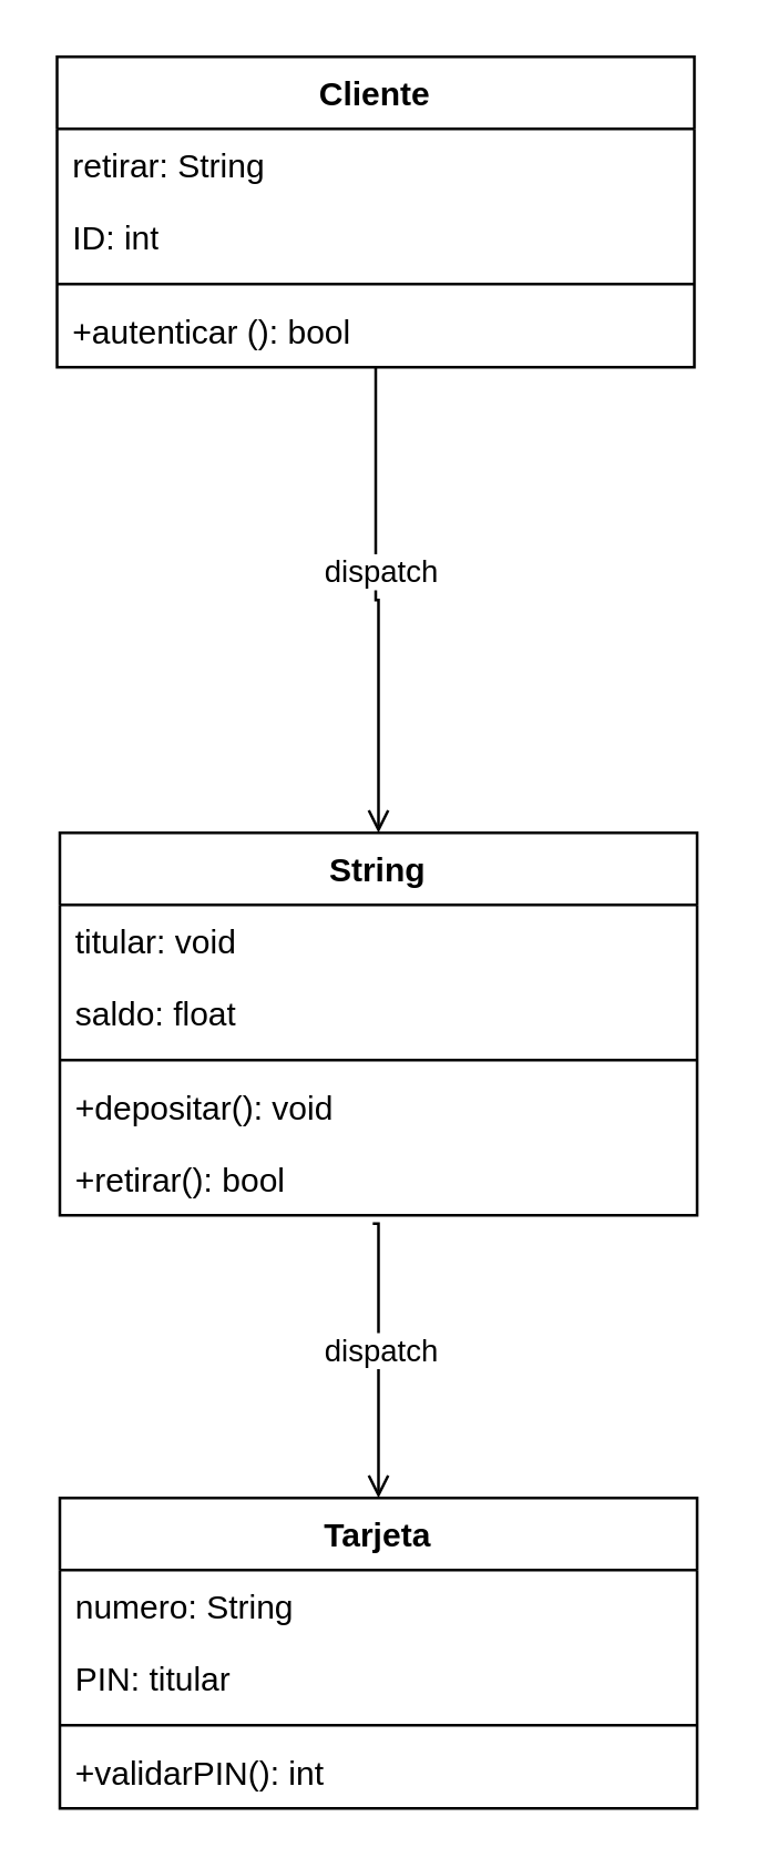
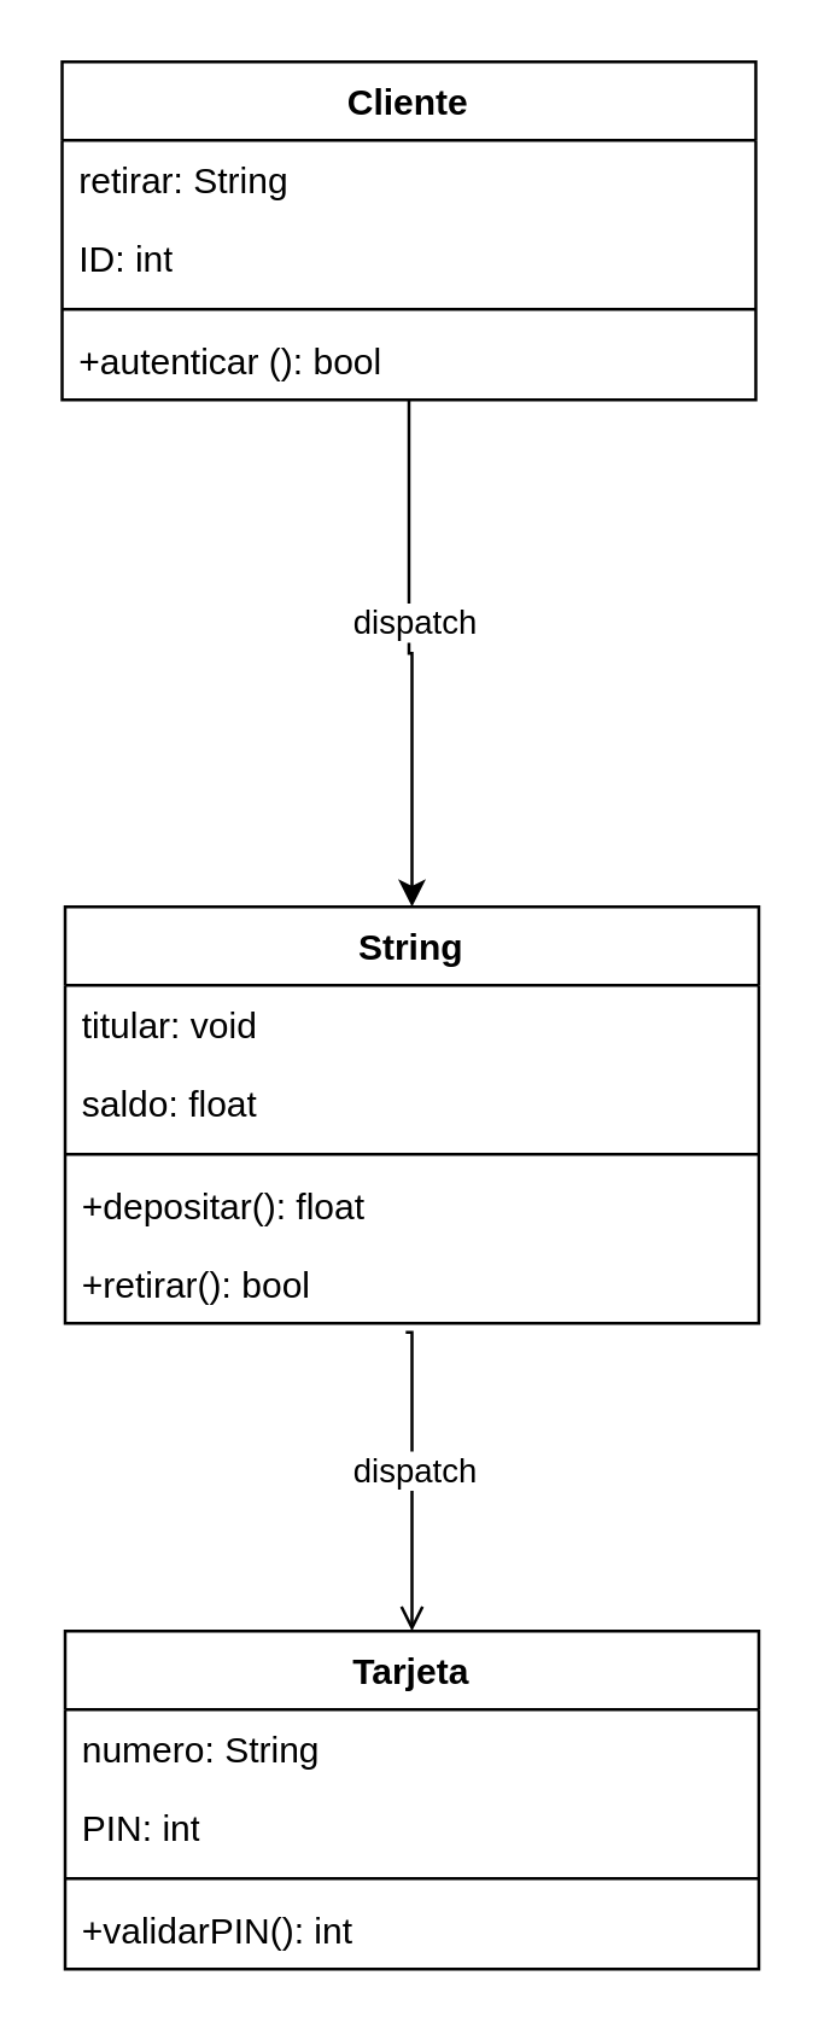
- <mxCell id="2" style="edgeStyle=orthogonalEdgeStyle;rounded=0;orthogonalLoop=1;jettySize=auto;html=1;exitX=0.5;exitY=1;exitDx=0;exitDy=0;entryX=0.5;entryY=0;entryDx=0;entryDy=0;endArrow=open;" edge="1" parent="1" source="4" target="9"><mxGeometry relative="1" as="geometry" /></mxCell>
+ <mxCell id="2" style="edgeStyle=orthogonalEdgeStyle;rounded=0;orthogonalLoop=1;jettySize=auto;html=1;exitX=0.5;exitY=1;exitDx=0;exitDy=0;entryX=0.5;entryY=0;entryDx=0;entryDy=0;" edge="1" parent="1" source="4" target="9"><mxGeometry relative="1" as="geometry" /></mxCell>
- <mxCell id="13" value="+depositar(): void" style="text;strokeColor=none;fillColor=none;align=left;verticalAlign=top;spacingLeft=4;spacingRight=4;overflow=hidden;rotatable=0;points=[[0,0.5],[1,0.5]];portConstraint=eastwest;whiteSpace=wrap;html=1;" vertex="1" parent="9"><mxGeometry y="86" width="230" height="26" as="geometry" /></mxCell>
+ <mxCell id="13" value="+depositar(): float" style="text;strokeColor=none;fillColor=none;align=left;verticalAlign=top;spacingLeft=4;spacingRight=4;overflow=hidden;rotatable=0;points=[[0,0.5],[1,0.5]];portConstraint=eastwest;whiteSpace=wrap;html=1;" vertex="1" parent="9"><mxGeometry y="86" width="230" height="26" as="geometry" /></mxCell>
- <mxCell id="17" value="PIN: titular" style="text;strokeColor=none;fillColor=none;align=left;verticalAlign=top;spacingLeft=4;spacingRight=4;overflow=hidden;rotatable=0;points=[[0,0.5],[1,0.5]];portConstraint=eastwest;whiteSpace=wrap;html=1;" vertex="1" parent="15"><mxGeometry y="52" width="230" height="26" as="geometry" /></mxCell>
+ <mxCell id="17" value="PIN: int" style="text;strokeColor=none;fillColor=none;align=left;verticalAlign=top;spacingLeft=4;spacingRight=4;overflow=hidden;rotatable=0;points=[[0,0.5],[1,0.5]];portConstraint=eastwest;whiteSpace=wrap;html=1;" vertex="1" parent="15"><mxGeometry y="52" width="230" height="26" as="geometry" /></mxCell>
